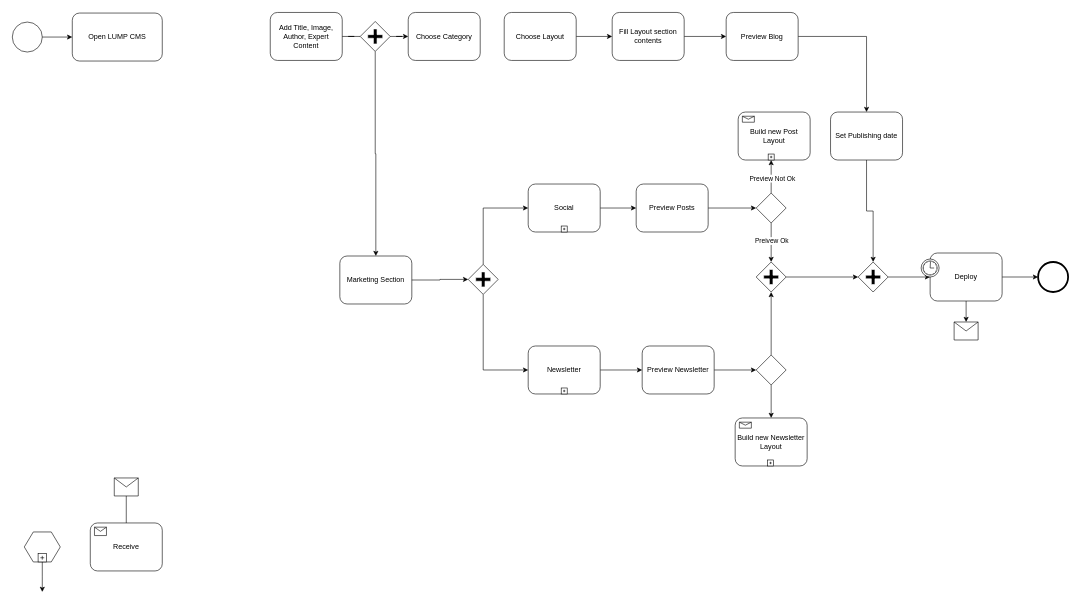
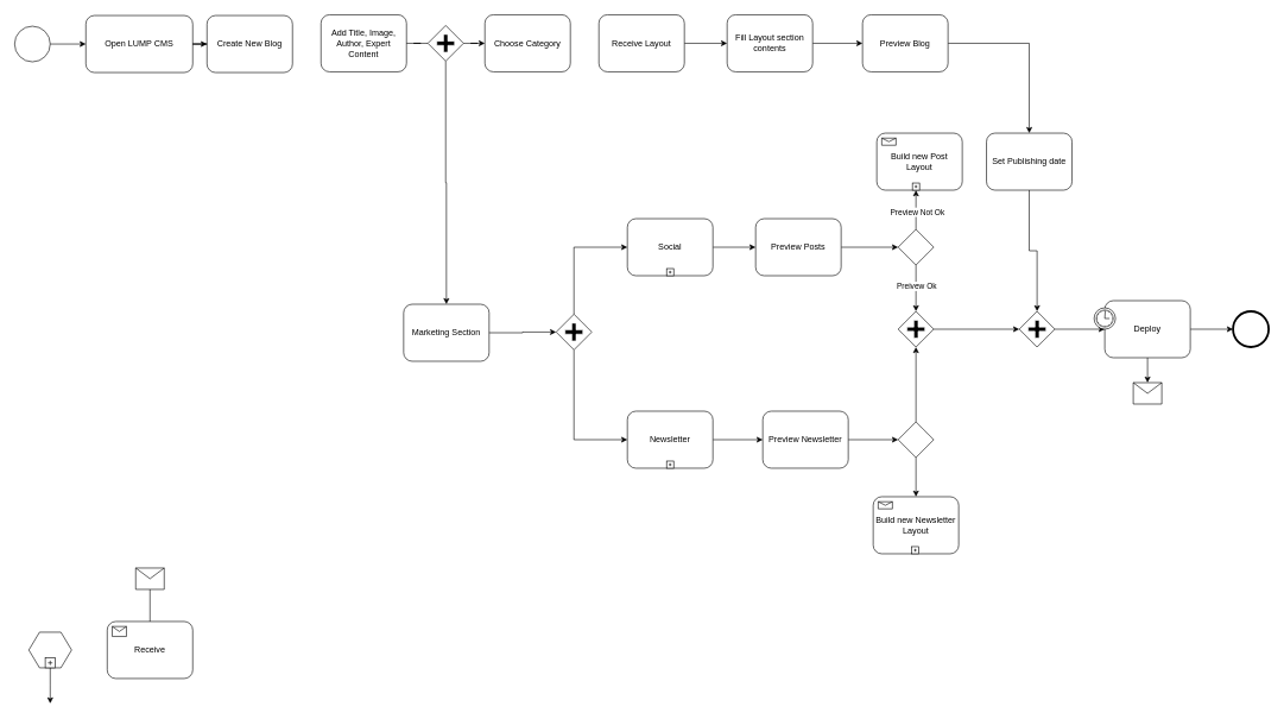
- <mxCell id="18" value="Choose Layout" style="shape=ext;rounded=1;html=1;whiteSpace=wrap;" parent="1" vertex="1"><mxGeometry x="840" y="20" width="120" height="80" as="geometry" /></mxCell>
+ <mxCell id="18" value="Receive Layout" style="shape=ext;rounded=1;html=1;whiteSpace=wrap;" parent="1" vertex="1"><mxGeometry x="840" y="20" width="120" height="80" as="geometry" /></mxCell>
+ <mxCell id="11" style="edgeStyle=orthogonalEdgeStyle;rounded=0;html=1;jettySize=auto;orthogonalLoop=1;" parent="1" source="3" target="4" edge="1"><mxGeometry relative="1" as="geometry" /></mxCell>
+ <mxCell id="4" value="Create New Blog" style="shape=ext;rounded=1;html=1;whiteSpace=wrap;" parent="1" vertex="1"><mxGeometry x="290" y="21" width="120" height="80" as="geometry" /></mxCell>
